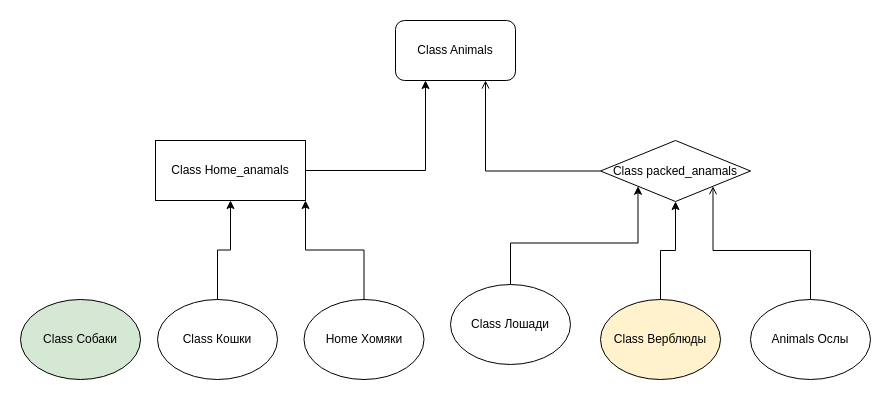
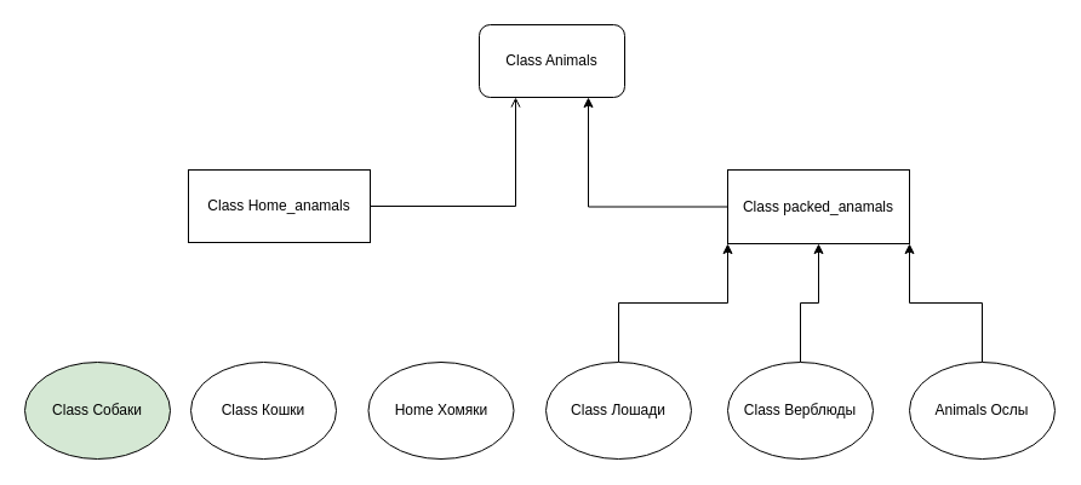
- <mxCell id="5" style="edgeStyle=orthogonalEdgeStyle;rounded=0;orthogonalLoop=1;jettySize=auto;html=1;entryX=0.75;entryY=1;entryDx=0;entryDy=0;endArrow=open;" edge="1" parent="1" source="6" target="2"><mxGeometry relative="1" as="geometry" /></mxCell>
+ <mxCell id="5" style="edgeStyle=orthogonalEdgeStyle;rounded=0;orthogonalLoop=1;jettySize=auto;html=1;entryX=0.75;entryY=1;entryDx=0;entryDy=0;" edge="1" parent="1" source="6" target="2"><mxGeometry relative="1" as="geometry" /></mxCell>
- <mxCell id="3" style="edgeStyle=orthogonalEdgeStyle;rounded=0;orthogonalLoop=1;jettySize=auto;html=1;entryX=0.25;entryY=1;entryDx=0;entryDy=0;" edge="1" parent="1" source="4" target="2"><mxGeometry relative="1" as="geometry" /></mxCell>
+ <mxCell id="3" style="edgeStyle=orthogonalEdgeStyle;rounded=0;orthogonalLoop=1;jettySize=auto;html=1;entryX=0.25;entryY=1;entryDx=0;entryDy=0;endArrow=open;" edge="1" parent="1" source="4" target="2"><mxGeometry relative="1" as="geometry" /></mxCell>
- <mxCell id="6" value="Class packed_anamals" style="rhombus;whiteSpace=wrap;html=1;" vertex="1" parent="1"><mxGeometry x="600" y="140" width="150" height="61" as="geometry" /></mxCell>
+ <mxCell id="6" value="Class packed_anamals" style="rounded=0;whiteSpace=wrap;html=1;" vertex="1" parent="1"><mxGeometry x="600" y="140" width="150" height="61" as="geometry" /></mxCell>
- <mxCell id="16" style="edgeStyle=orthogonalEdgeStyle;rounded=0;orthogonalLoop=1;jettySize=auto;html=1;entryX=1;entryY=1;entryDx=0;entryDy=0;endArrow=open;" edge="1" parent="1" source="17" target="6"><mxGeometry relative="1" as="geometry" /></mxCell>
+ <mxCell id="16" style="edgeStyle=orthogonalEdgeStyle;rounded=0;orthogonalLoop=1;jettySize=auto;html=1;entryX=1;entryY=1;entryDx=0;entryDy=0;" edge="1" parent="1" source="17" target="6"><mxGeometry relative="1" as="geometry" /></mxCell>
- <mxCell id="8" style="edgeStyle=orthogonalEdgeStyle;rounded=0;orthogonalLoop=1;jettySize=auto;html=1;entryX=0.5;entryY=1;entryDx=0;entryDy=0;" edge="1" parent="1" source="9" target="4"><mxGeometry relative="1" as="geometry" /></mxCell>
- <mxCell id="10" style="edgeStyle=orthogonalEdgeStyle;rounded=0;orthogonalLoop=1;jettySize=auto;html=1;exitX=0.5;exitY=0;exitDx=0;exitDy=0;entryX=1;entryY=1;entryDx=0;entryDy=0;" edge="1" parent="1" source="11" target="4"><mxGeometry relative="1" as="geometry" /></mxCell>
- <mxCell id="13" value="Class Лошади" style="ellipse;whiteSpace=wrap;html=1;" vertex="1" parent="1"><mxGeometry x="450" y="284" width="120" height="80" as="geometry" /></mxCell>
+ <mxCell id="13" value="Class Лошади" style="ellipse;whiteSpace=wrap;html=1;" vertex="1" parent="1"><mxGeometry x="450" y="299" width="120" height="80" as="geometry" /></mxCell>
- <mxCell id="15" value="Class Верблюды" style="ellipse;whiteSpace=wrap;html=1;fillColor=#fff2cc;" vertex="1" parent="1"><mxGeometry x="600" y="299" width="120" height="80" as="geometry" /></mxCell>
+ <mxCell id="15" value="Class Верблюды" style="ellipse;whiteSpace=wrap;html=1;" vertex="1" parent="1"><mxGeometry x="600" y="299" width="120" height="80" as="geometry" /></mxCell>
